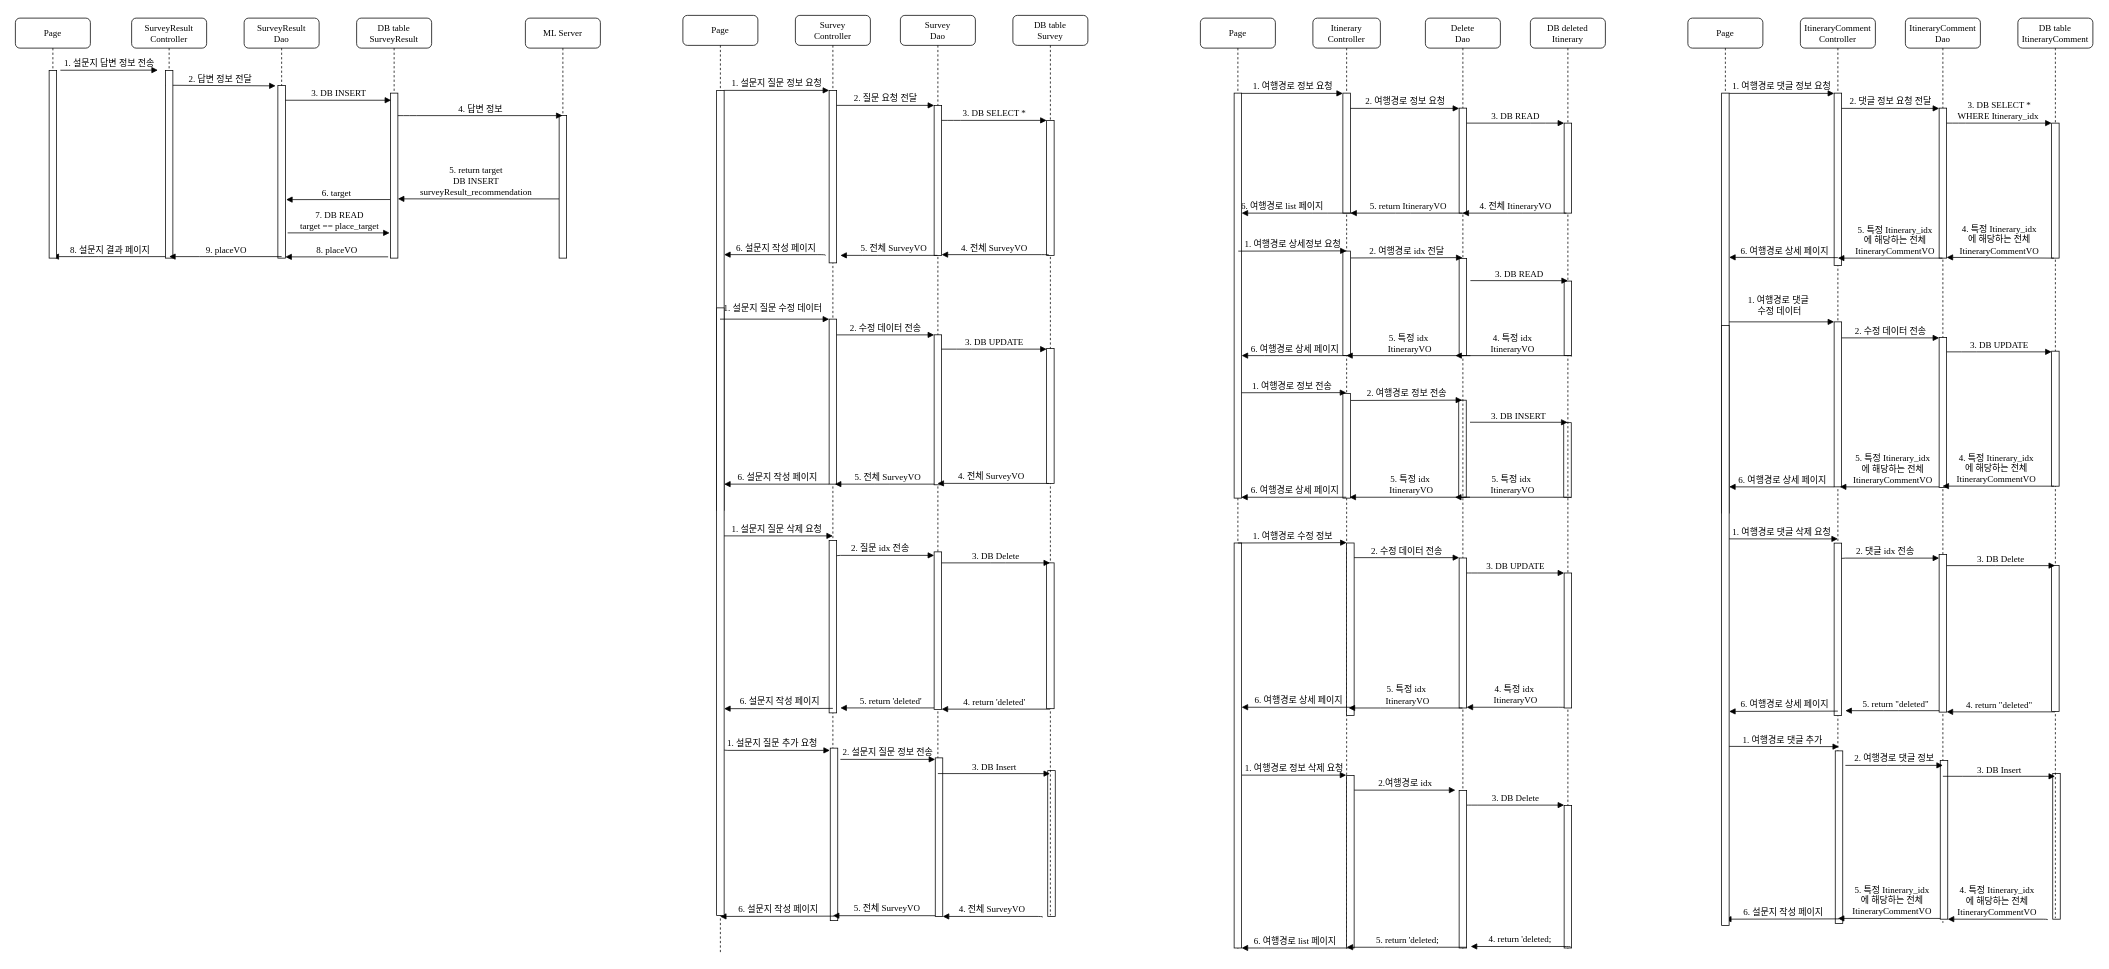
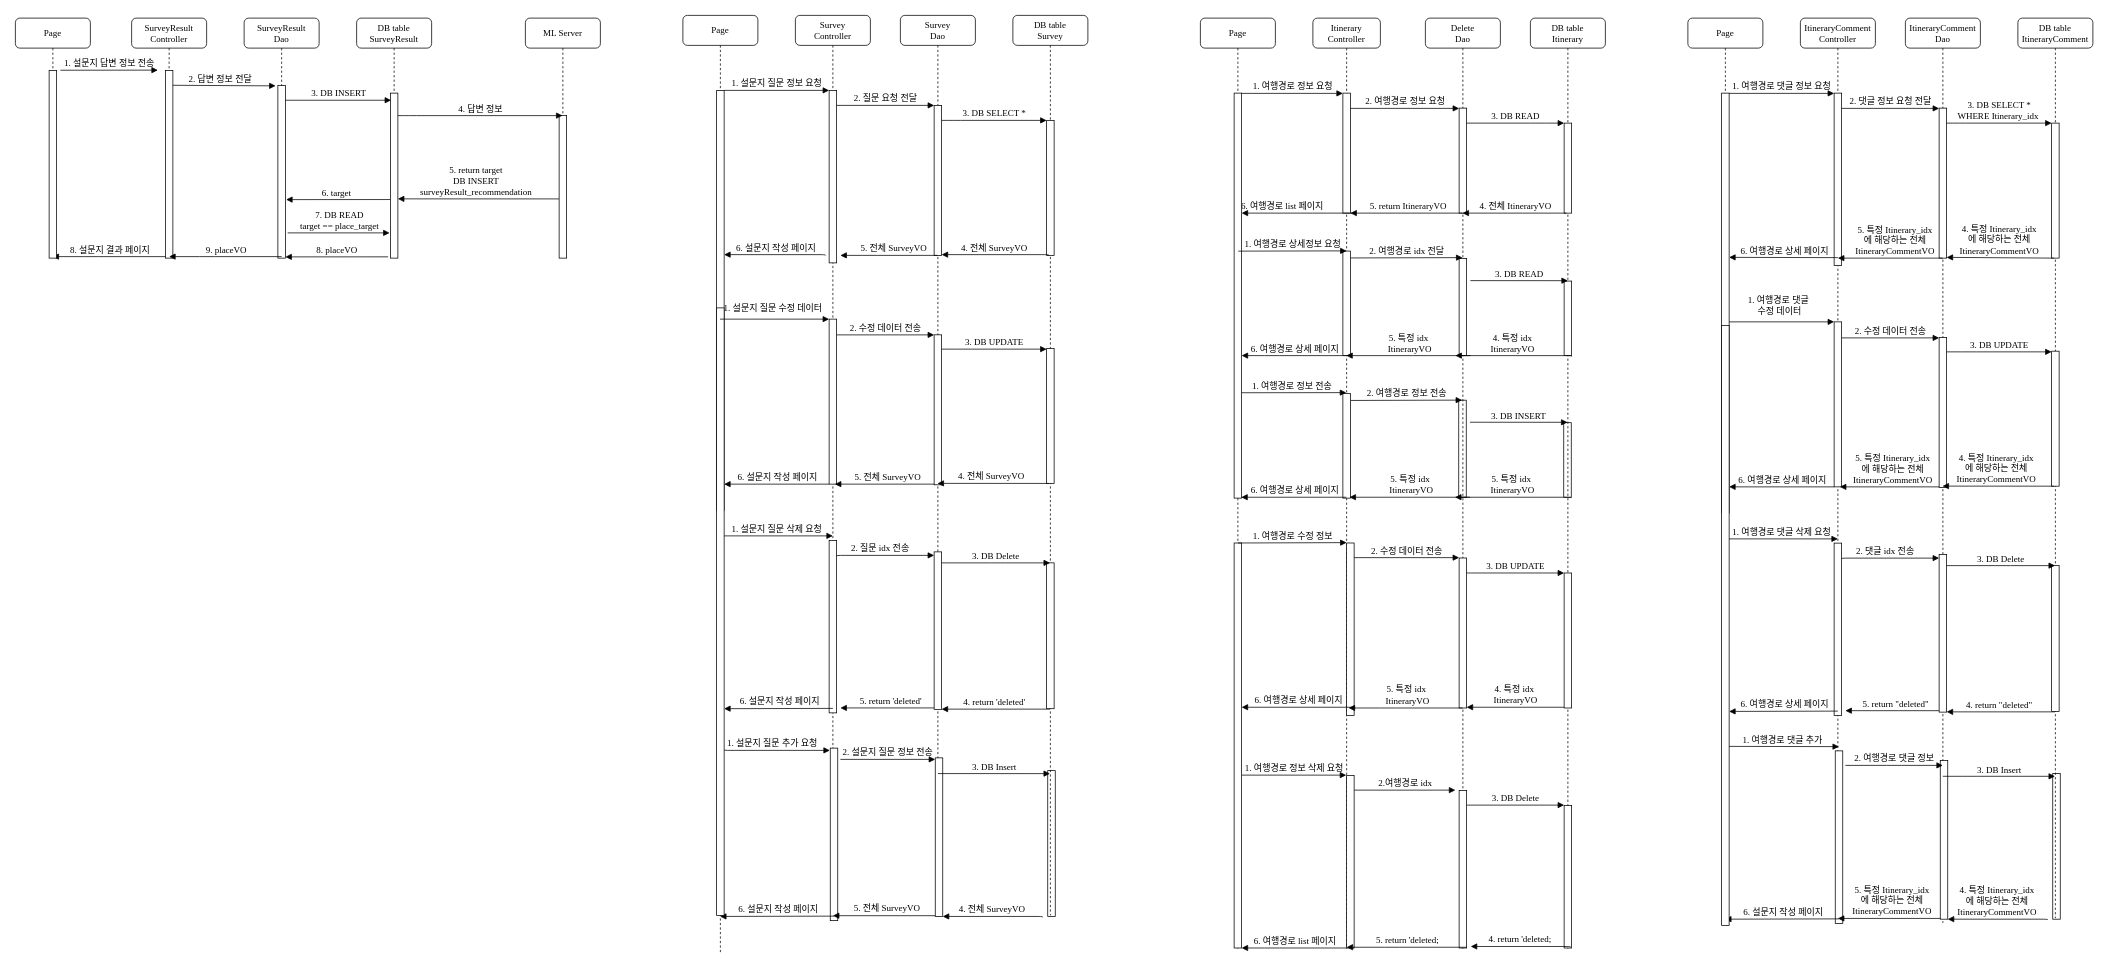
- <mxCell id="70" value="DB&amp;nbsp;deleted&lt;br&gt;Itinerary" style="shape=umlLifeline;perimeter=lifelinePerimeter;whiteSpace=wrap;html=1;container=1;collapsible=0;recursiveResize=0;outlineConnect=0;rounded=1;shadow=0;comic=0;labelBackgroundColor=none;strokeWidth=1;fontFamily=Verdana;fontSize=12;align=center;" parent="1" vertex="1"><mxGeometry x="2040" y="23.66" width="100" height="1240.84" as="geometry" /></mxCell>
+ <mxCell id="70" value="DB&amp;nbsp;table&lt;br&gt;Itinerary" style="shape=umlLifeline;perimeter=lifelinePerimeter;whiteSpace=wrap;html=1;container=1;collapsible=0;recursiveResize=0;outlineConnect=0;rounded=1;shadow=0;comic=0;labelBackgroundColor=none;strokeWidth=1;fontFamily=Verdana;fontSize=12;align=center;" parent="1" vertex="1"><mxGeometry x="2040" y="23.66" width="100" height="1240.84" as="geometry" /></mxCell>
